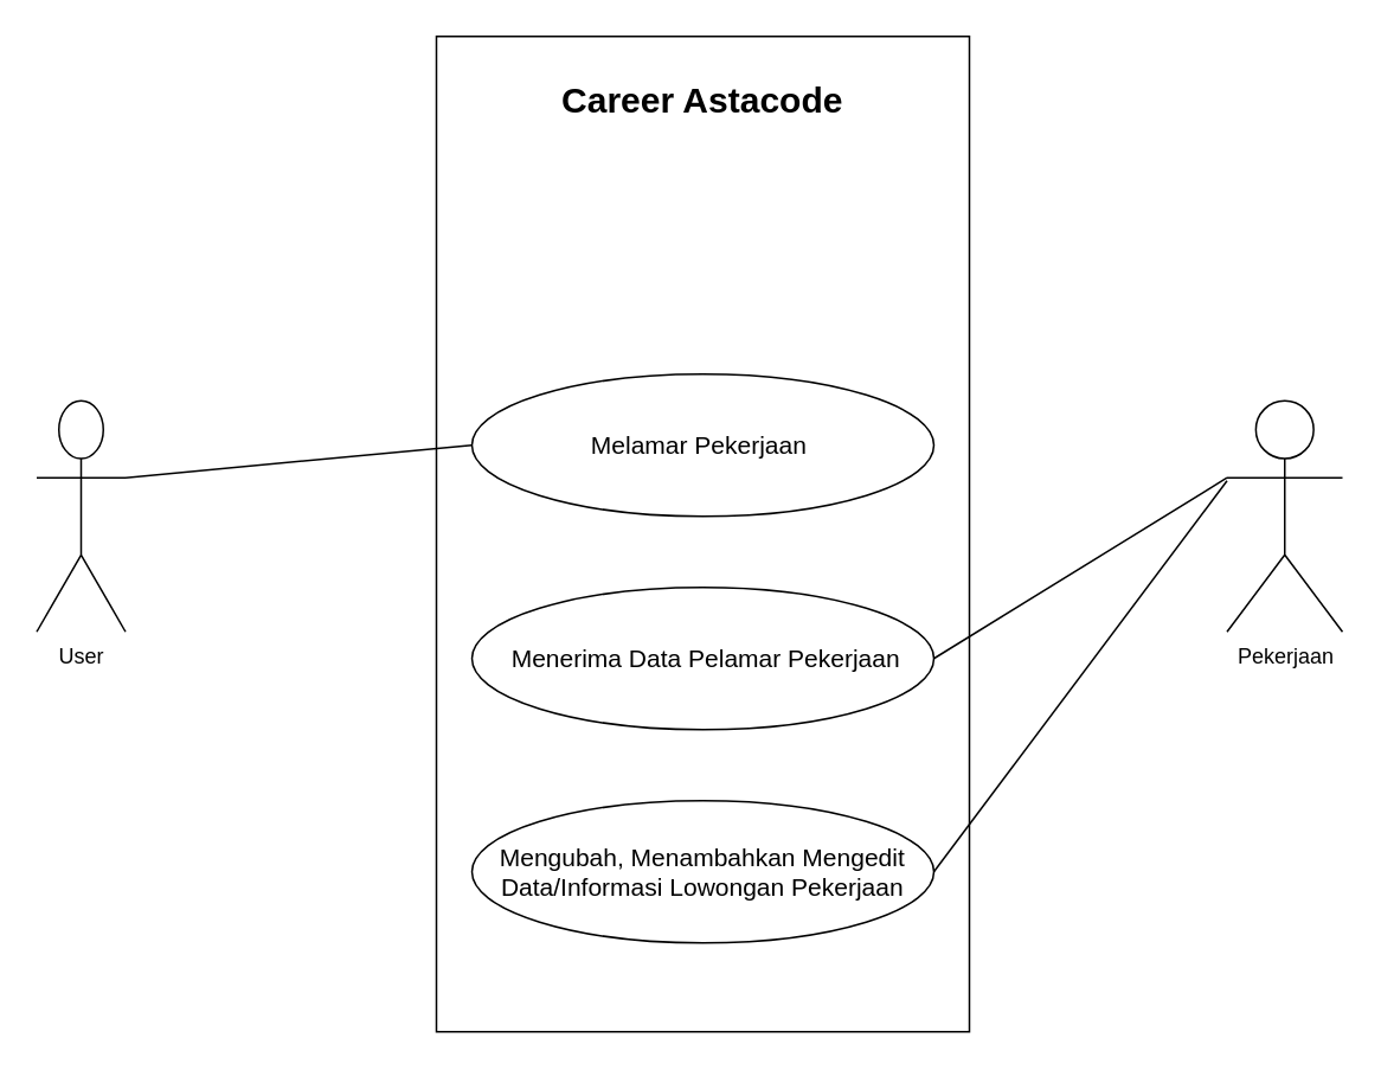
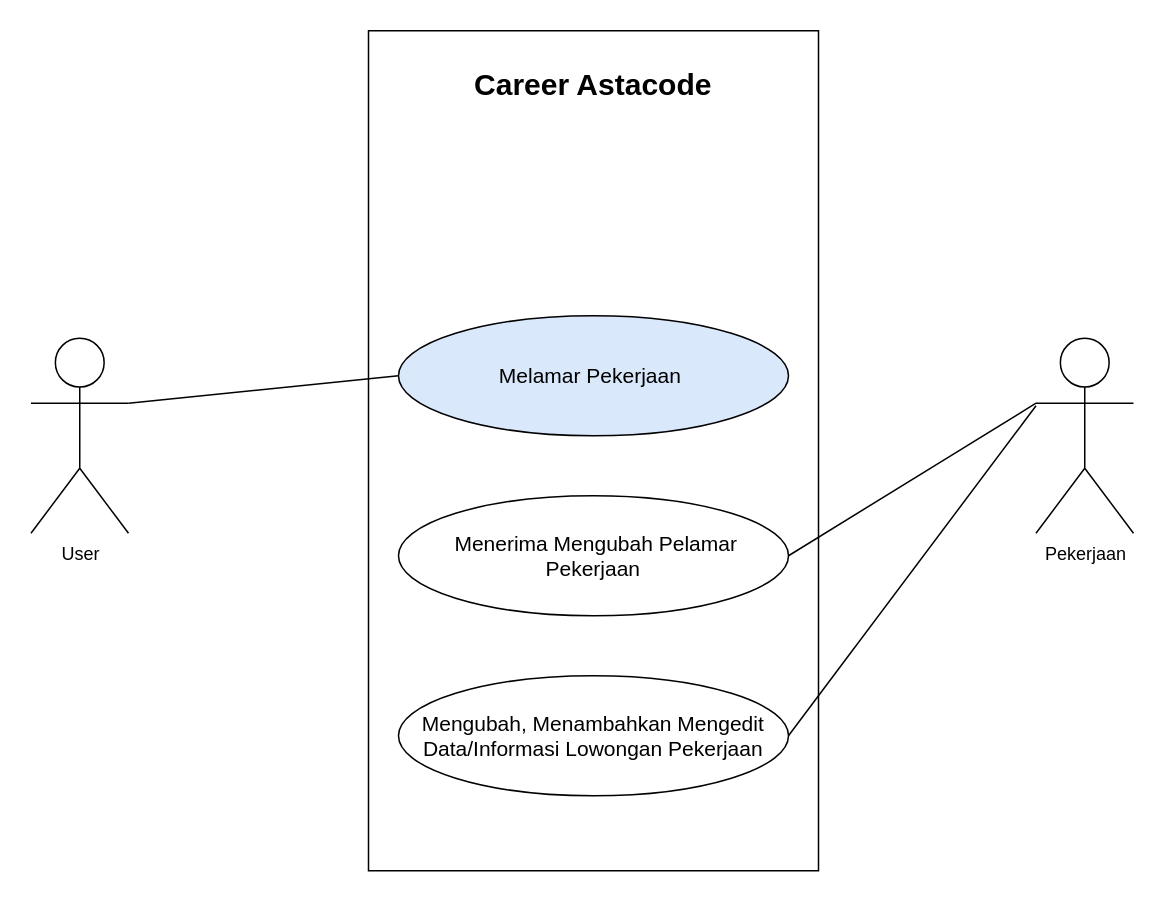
- <mxCell id="3" value="Melamar Pekerjaan&amp;nbsp;" style="ellipse;whiteSpace=wrap;html=1;fontSize=14;" parent="1" vertex="1"><mxGeometry x="265" y="210" width="260" height="80" as="geometry" /></mxCell>
+ <mxCell id="3" value="Melamar Pekerjaan&amp;nbsp;" style="ellipse;whiteSpace=wrap;html=1;fontSize=14;fillColor=#dae8fc;" parent="1" vertex="1"><mxGeometry x="265" y="210" width="260" height="80" as="geometry" /></mxCell>
- <mxCell id="7" value="User" style="shape=umlActor;verticalLabelPosition=bottom;verticalAlign=top;html=1;outlineConnect=0;" parent="1" vertex="1"><mxGeometry x="20" y="225" width="50" height="130" as="geometry" /></mxCell>
+ <mxCell id="7" value="User" style="shape=umlActor;verticalLabelPosition=bottom;verticalAlign=top;html=1;outlineConnect=0;" parent="1" vertex="1"><mxGeometry x="20" y="225" width="65" height="130" as="geometry" /></mxCell>
- <mxCell id="4" value="&amp;nbsp;Menerima Data Pelamar Pekerjaan" style="ellipse;whiteSpace=wrap;html=1;fontSize=14;" parent="1" vertex="1"><mxGeometry x="265" y="330" width="260" height="80" as="geometry" /></mxCell>
+ <mxCell id="4" value="&amp;nbsp;Menerima Mengubah Pelamar Pekerjaan" style="ellipse;whiteSpace=wrap;html=1;fontSize=14;" parent="1" vertex="1"><mxGeometry x="265" y="330" width="260" height="80" as="geometry" /></mxCell>
